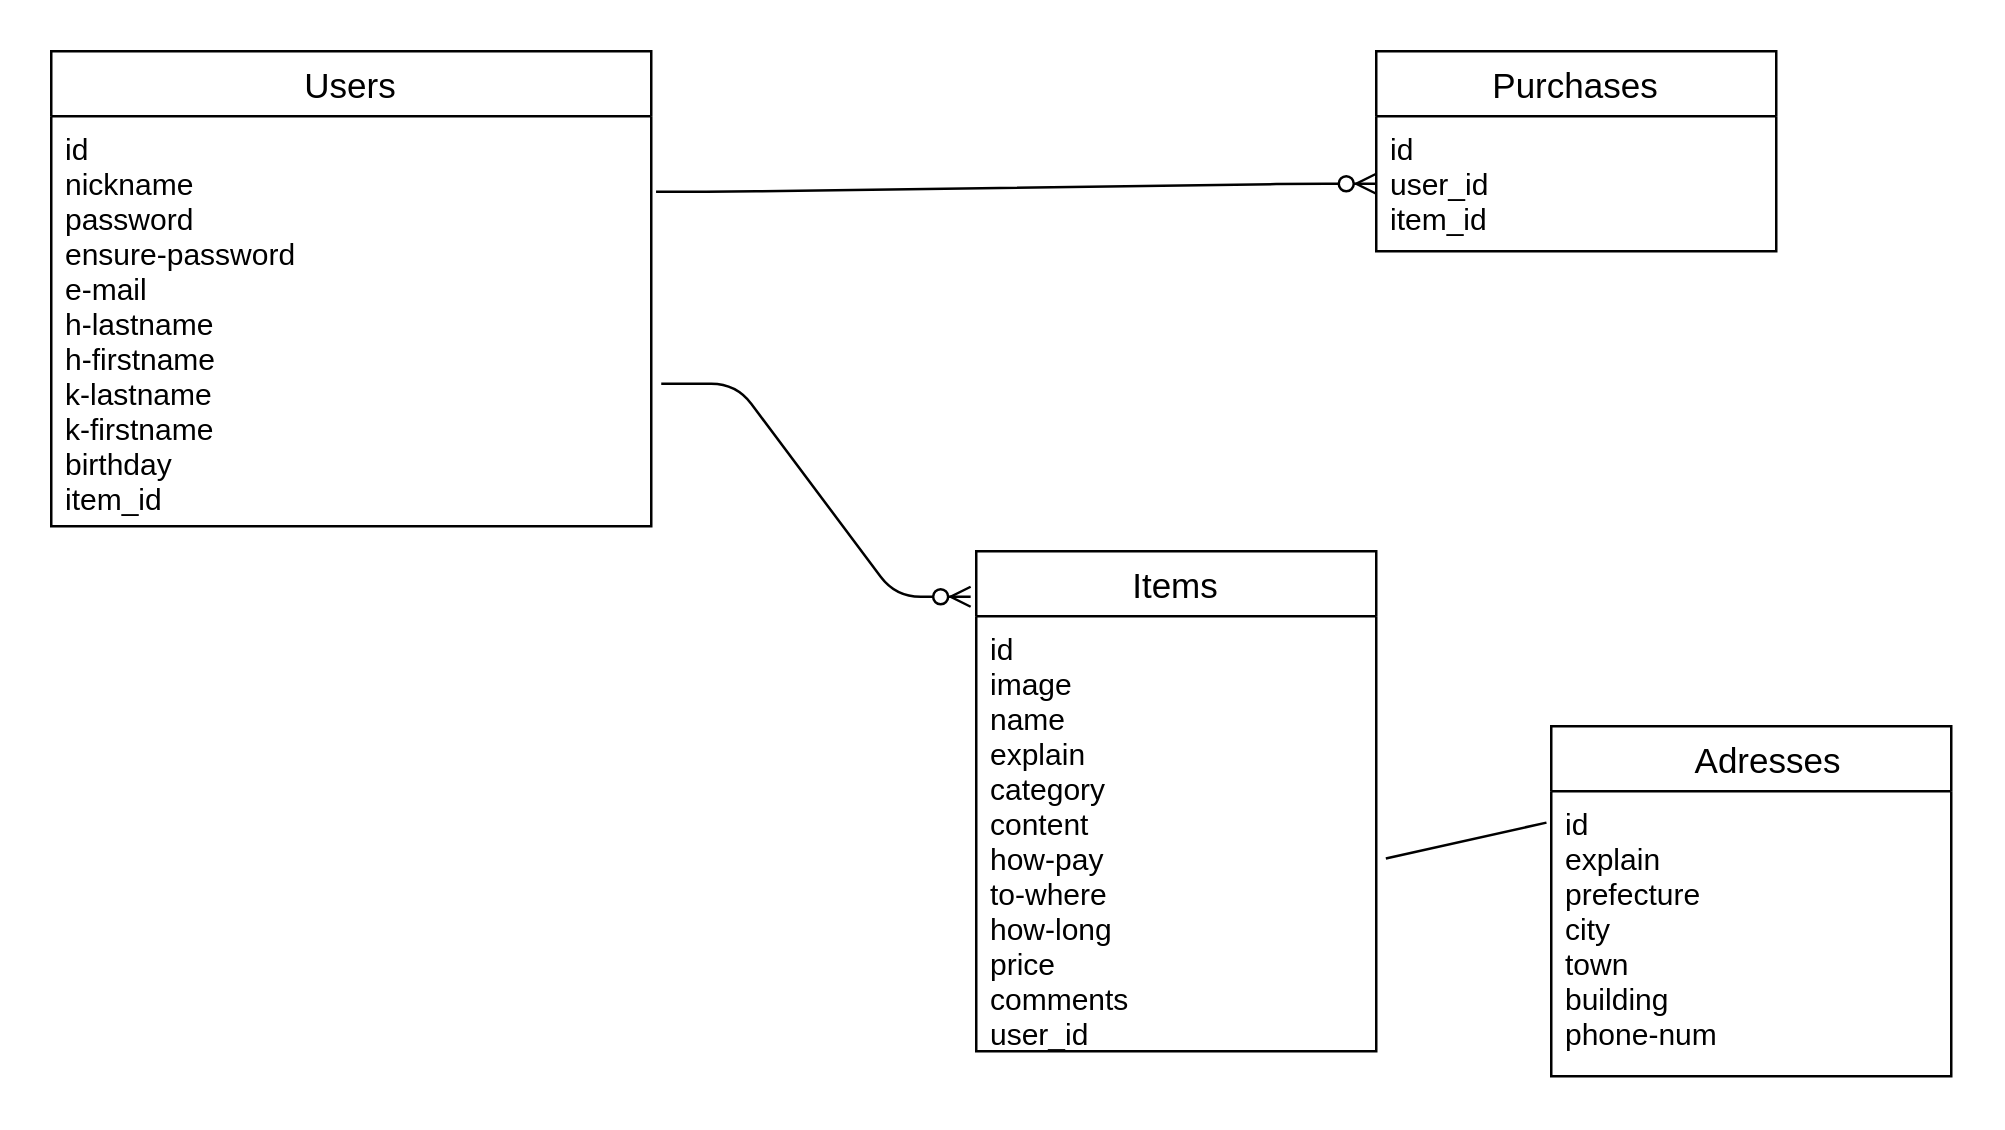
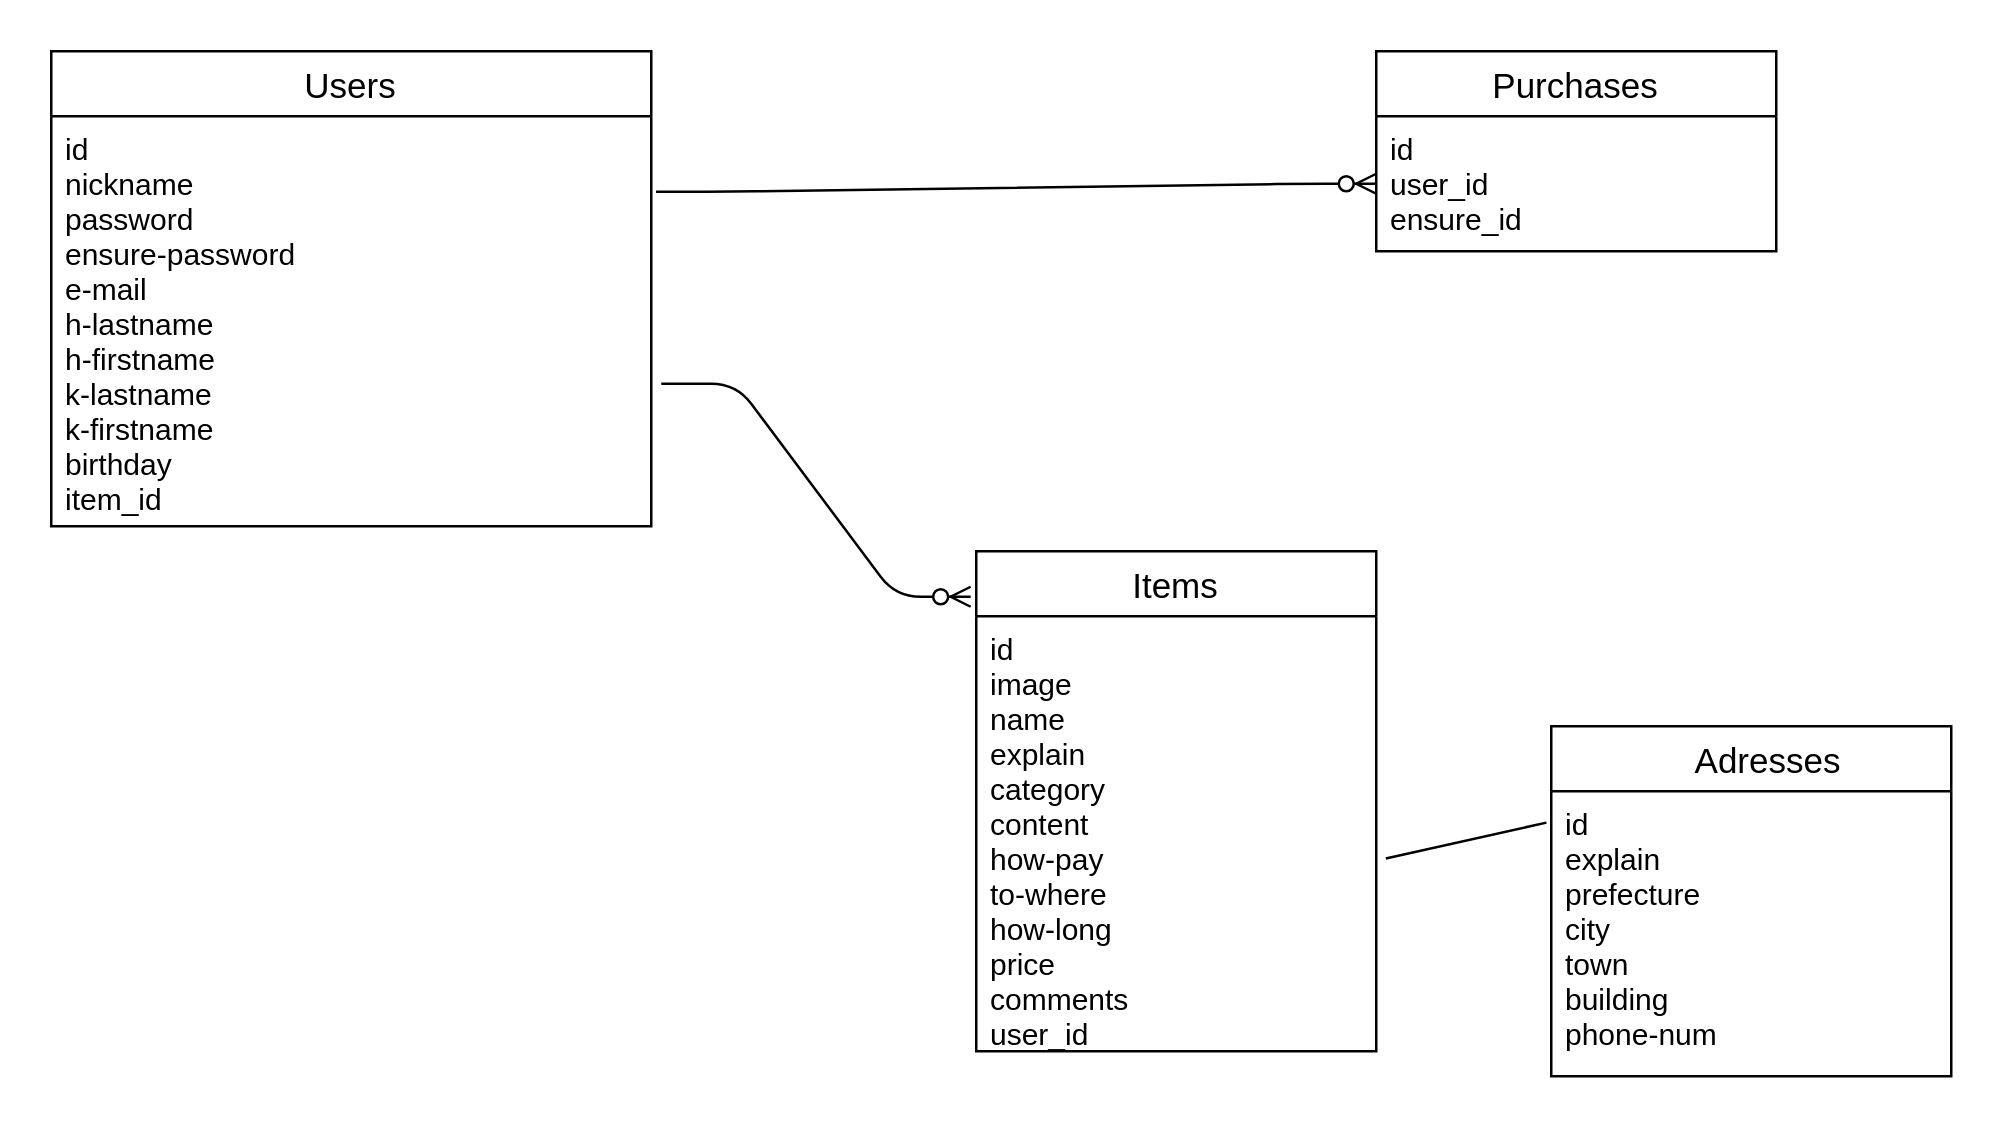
- <mxCell id="5" value="id&#10;user_id&#10;item_id" style="text;strokeColor=none;fillColor=none;spacingLeft=4;spacingRight=4;overflow=hidden;rotatable=0;points=[[0,0.5],[1,0.5]];portConstraint=eastwest;fontSize=12;" parent="4" vertex="1"><mxGeometry y="26" width="160" height="54" as="geometry" /></mxCell>
+ <mxCell id="5" value="id&#10;user_id&#10;ensure_id" style="text;strokeColor=none;fillColor=none;spacingLeft=4;spacingRight=4;overflow=hidden;rotatable=0;points=[[0,0.5],[1,0.5]];portConstraint=eastwest;fontSize=12;" parent="4" vertex="1"><mxGeometry y="26" width="160" height="54" as="geometry" /></mxCell>
